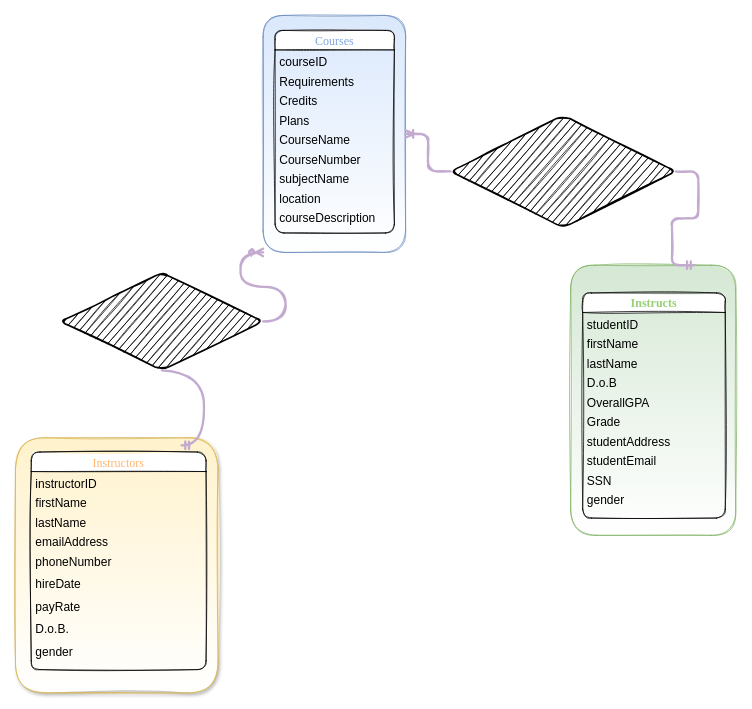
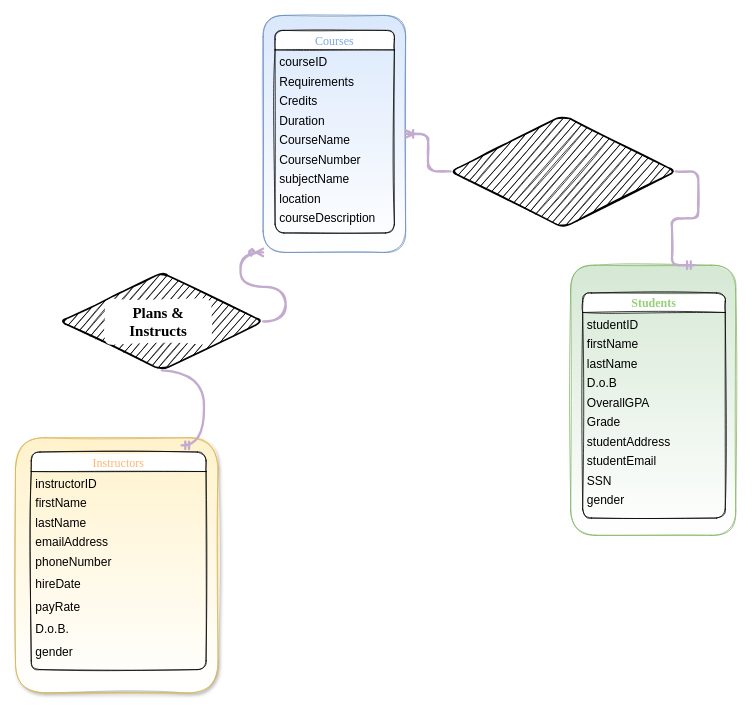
- <mxCell id="9" value="Plans" style="text;strokeColor=none;fillColor=none;align=left;verticalAlign=top;spacingLeft=4;spacingRight=4;overflow=hidden;rotatable=0;points=[[0,0.5],[1,0.5]];portConstraint=eastwest;sketch=1;rounded=1;fontSize=16;" vertex="1" parent="5"><mxGeometry y="104" width="159" height="26" as="geometry" /></mxCell>
+ <mxCell id="9" value="Duration" style="text;strokeColor=none;fillColor=none;align=left;verticalAlign=top;spacingLeft=4;spacingRight=4;overflow=hidden;rotatable=0;points=[[0,0.5],[1,0.5]];portConstraint=eastwest;sketch=1;rounded=1;fontSize=16;" vertex="1" parent="5"><mxGeometry y="104" width="159" height="26" as="geometry" /></mxCell>
- <mxCell id="15" value="Instructs" style="swimlane;fontStyle=1;childLayout=stackLayout;horizontal=1;startSize=26;horizontalStack=0;resizeParent=1;resizeParentMax=0;resizeLast=0;collapsible=1;marginBottom=0;sketch=1;rounded=1;fontFamily=Permanent Marker;fontSource=https%3A%2F%2Ffonts.googleapis.com%2Fcss%3Ffamily%3DPermanent%2BMarker;fontColor=#97D077;fontSize=16;whiteSpace=wrap;" vertex="1" parent="1"><mxGeometry x="776" y="390" width="190" height="300" as="geometry" /></mxCell>
+ <mxCell id="15" value="Students" style="swimlane;fontStyle=1;childLayout=stackLayout;horizontal=1;startSize=26;horizontalStack=0;resizeParent=1;resizeParentMax=0;resizeLast=0;collapsible=1;marginBottom=0;sketch=1;rounded=1;fontFamily=Permanent Marker;fontSource=https%3A%2F%2Ffonts.googleapis.com%2Fcss%3Ffamily%3DPermanent%2BMarker;fontColor=#97D077;fontSize=16;whiteSpace=wrap;" vertex="1" parent="1"><mxGeometry x="776" y="390" width="190" height="300" as="geometry" /></mxCell>
+ <mxCell id="42" value="&lt;font color=&quot;#000000&quot; style=&quot;font-size: 20px;&quot;&gt;Plans &amp;amp; Instructs&lt;/font&gt;" style="whiteSpace=wrap;html=1;rounded=1;fontFamily=Permanent Marker;fontSource=https%3A%2F%2Ffonts.googleapis.com%2Fcss%3Ffamily%3DPermanent%2BMarker;fontSize=20;fontColor=#FFB570;fontStyle=1;strokeColor=none;sketch=1;" vertex="1" parent="1"><mxGeometry x="138.75" y="397.07" width="142.5" height="61.87" as="geometry" /></mxCell>
